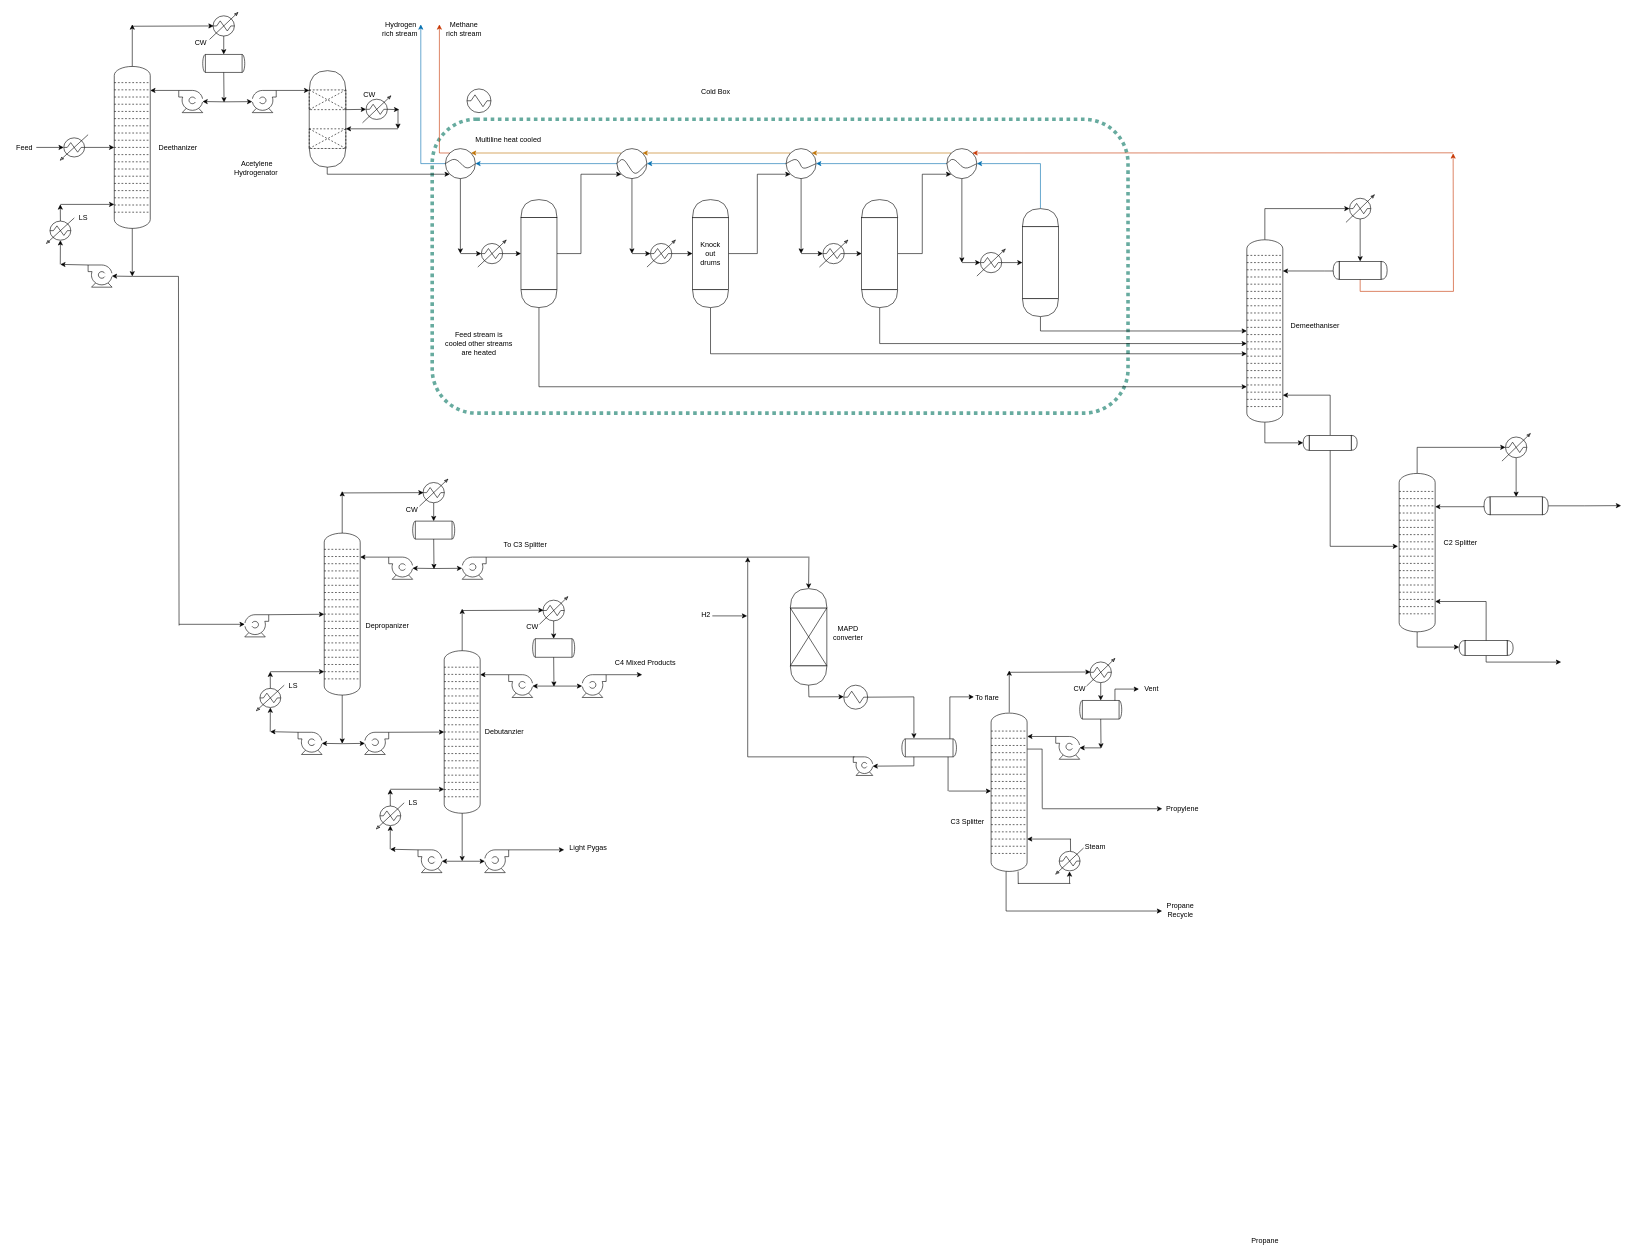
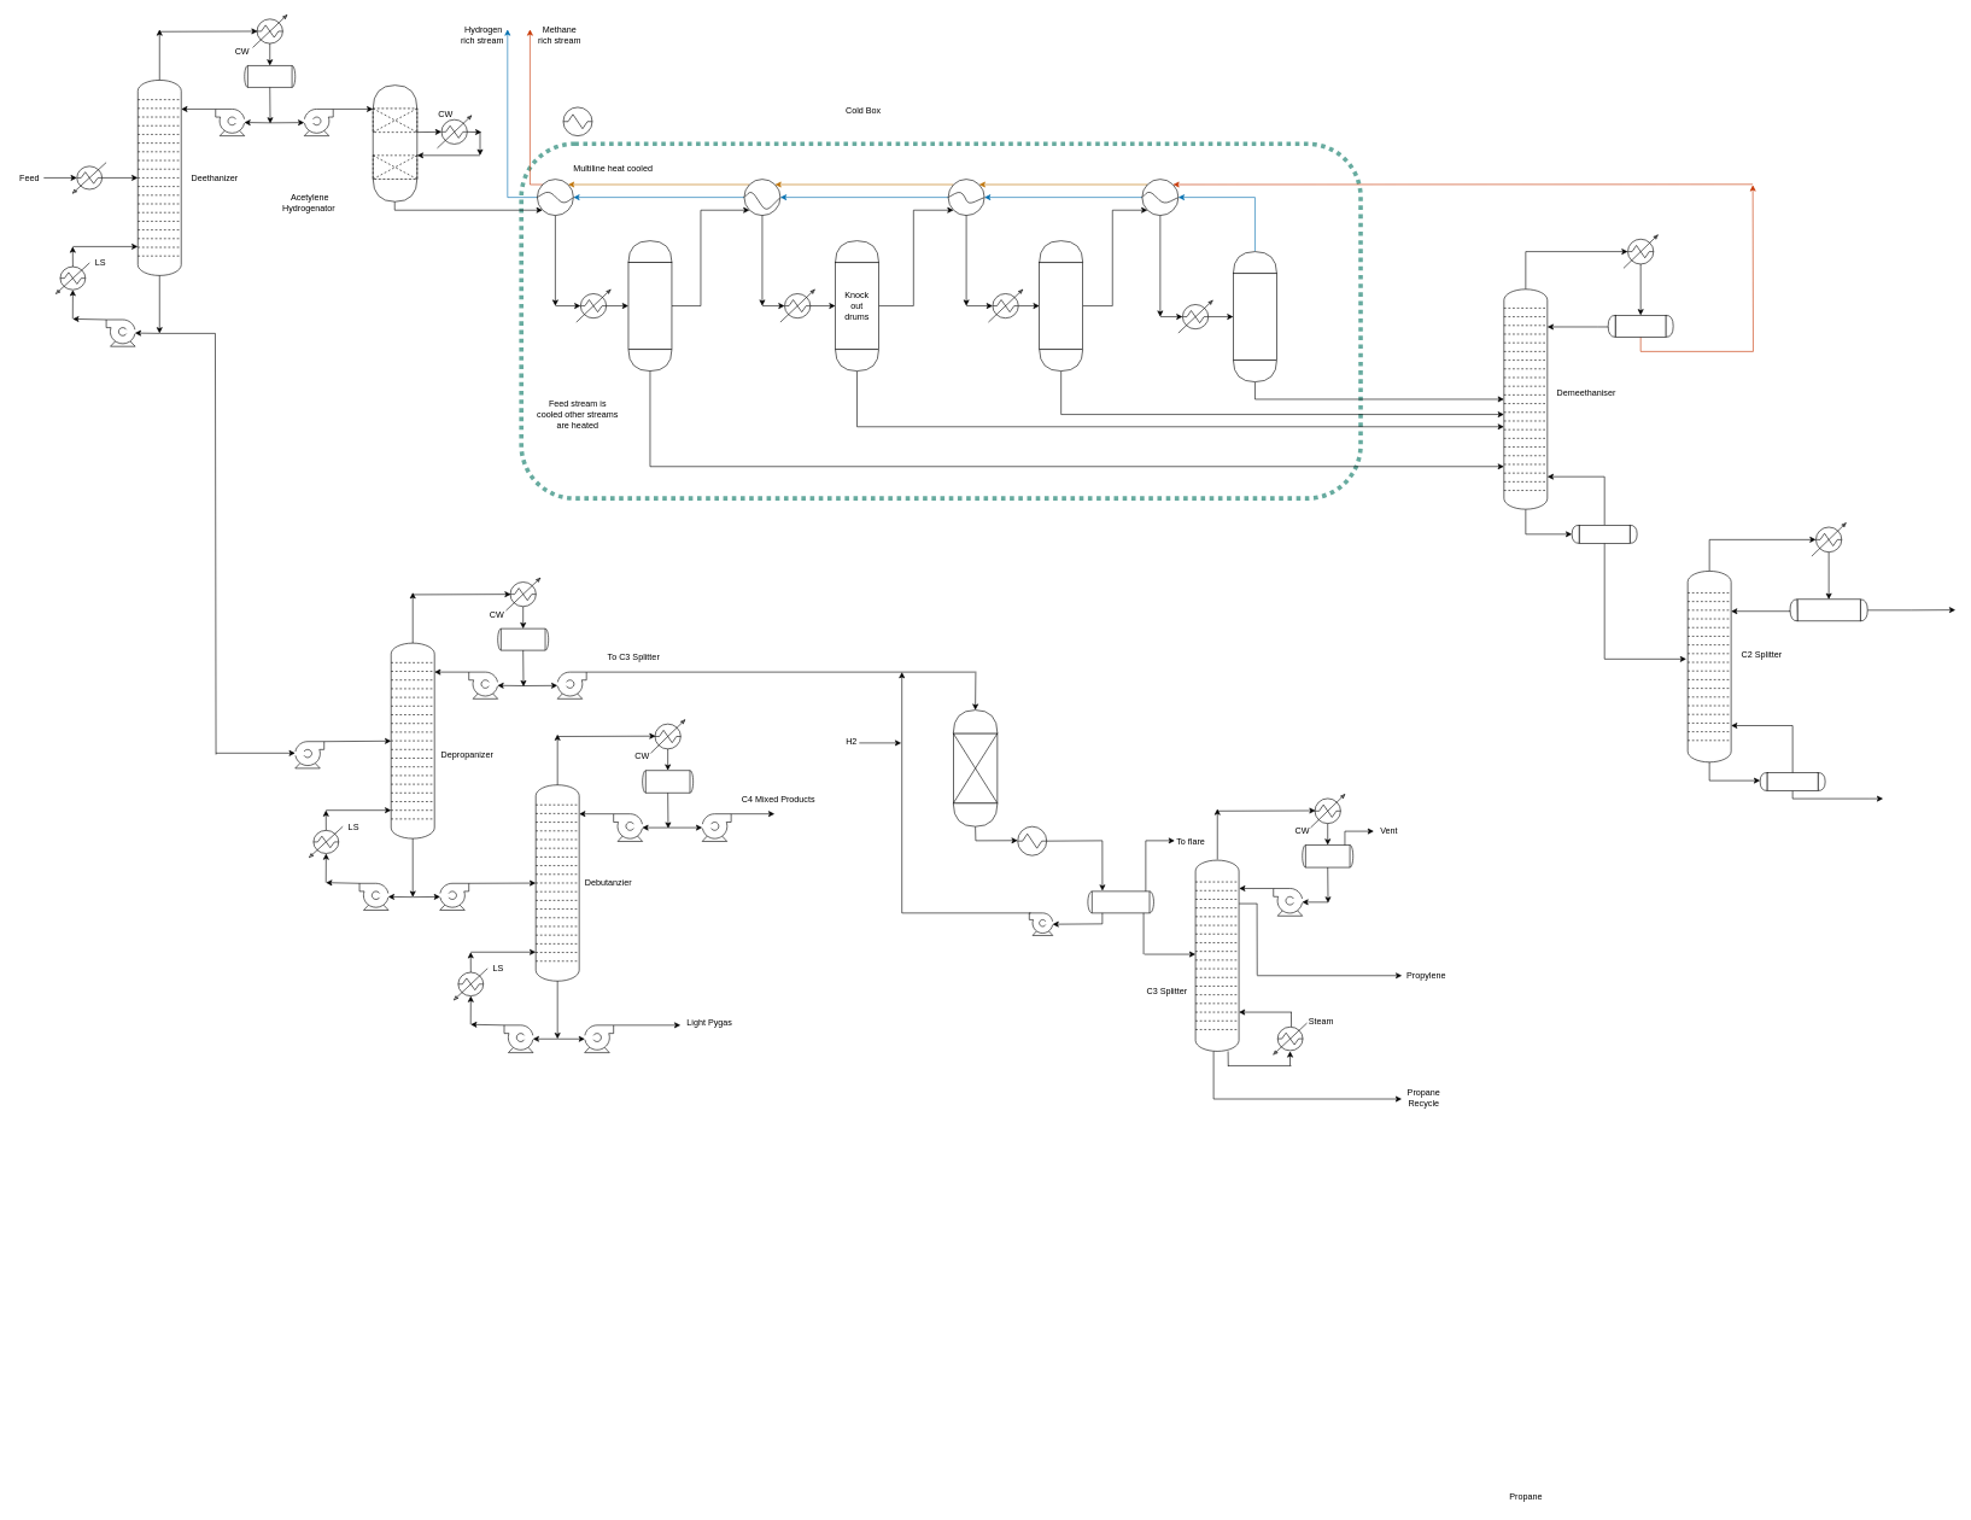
- <mxCell id="124" value="MAPD &lt;br&gt;converter" style="text;html=1;align=center;verticalAlign=middle;resizable=0;points=[];autosize=1;" parent="1" vertex="1"><mxGeometry x="1378" y="1040" width="70" height="30" as="geometry" /></mxCell>
